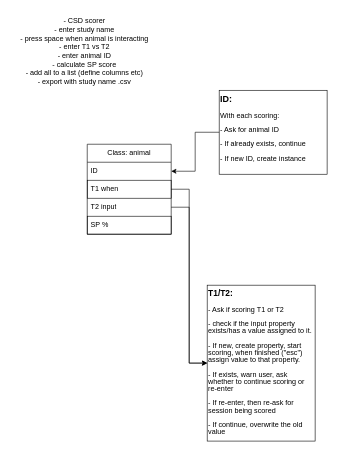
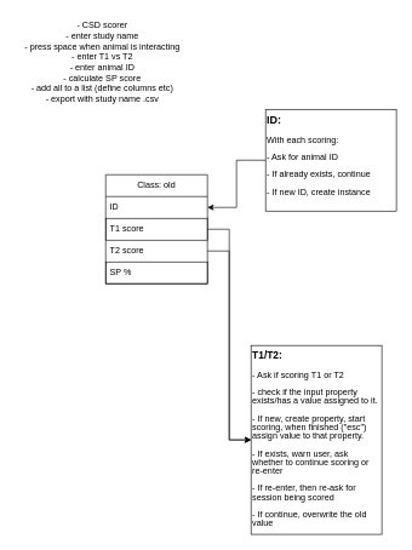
- <mxCell id="3" value="Class: animal" style="swimlane;fontStyle=0;childLayout=stackLayout;horizontal=1;startSize=30;horizontalStack=0;resizeParent=1;resizeParentMax=0;resizeLast=0;collapsible=1;marginBottom=0;whiteSpace=wrap;html=1;" vertex="1" parent="1"><mxGeometry x="145" y="240" width="140" height="150" as="geometry" /></mxCell>
+ <mxCell id="3" value="Class: old" style="swimlane;fontStyle=0;childLayout=stackLayout;horizontal=1;startSize=30;horizontalStack=0;resizeParent=1;resizeParentMax=0;resizeLast=0;collapsible=1;marginBottom=0;whiteSpace=wrap;html=1;" vertex="1" parent="1"><mxGeometry x="145" y="240" width="140" height="150" as="geometry" /></mxCell>
- <mxCell id="5" value="T1 when" style="text;strokeColor=default;fillColor=none;align=left;verticalAlign=middle;spacingLeft=4;spacingRight=4;overflow=hidden;points=[[0,0.5],[1,0.5]];portConstraint=eastwest;rotatable=0;whiteSpace=wrap;html=1;" vertex="1" parent="3"><mxGeometry y="60" width="140" height="30" as="geometry" /></mxCell>
+ <mxCell id="5" value="T1 score" style="text;strokeColor=default;fillColor=none;align=left;verticalAlign=middle;spacingLeft=4;spacingRight=4;overflow=hidden;points=[[0,0.5],[1,0.5]];portConstraint=eastwest;rotatable=0;whiteSpace=wrap;html=1;" vertex="1" parent="3"><mxGeometry y="60" width="140" height="30" as="geometry" /></mxCell>
- <mxCell id="6" value="T2 input" style="text;strokeColor=none;fillColor=none;align=left;verticalAlign=middle;spacingLeft=4;spacingRight=4;overflow=hidden;points=[[0,0.5],[1,0.5]];portConstraint=eastwest;rotatable=0;whiteSpace=wrap;html=1;" vertex="1" parent="3"><mxGeometry y="90" width="140" height="30" as="geometry" /></mxCell>
+ <mxCell id="6" value="T2 score" style="text;strokeColor=none;fillColor=none;align=left;verticalAlign=middle;spacingLeft=4;spacingRight=4;overflow=hidden;points=[[0,0.5],[1,0.5]];portConstraint=eastwest;rotatable=0;whiteSpace=wrap;html=1;" vertex="1" parent="3"><mxGeometry y="90" width="140" height="30" as="geometry" /></mxCell>
